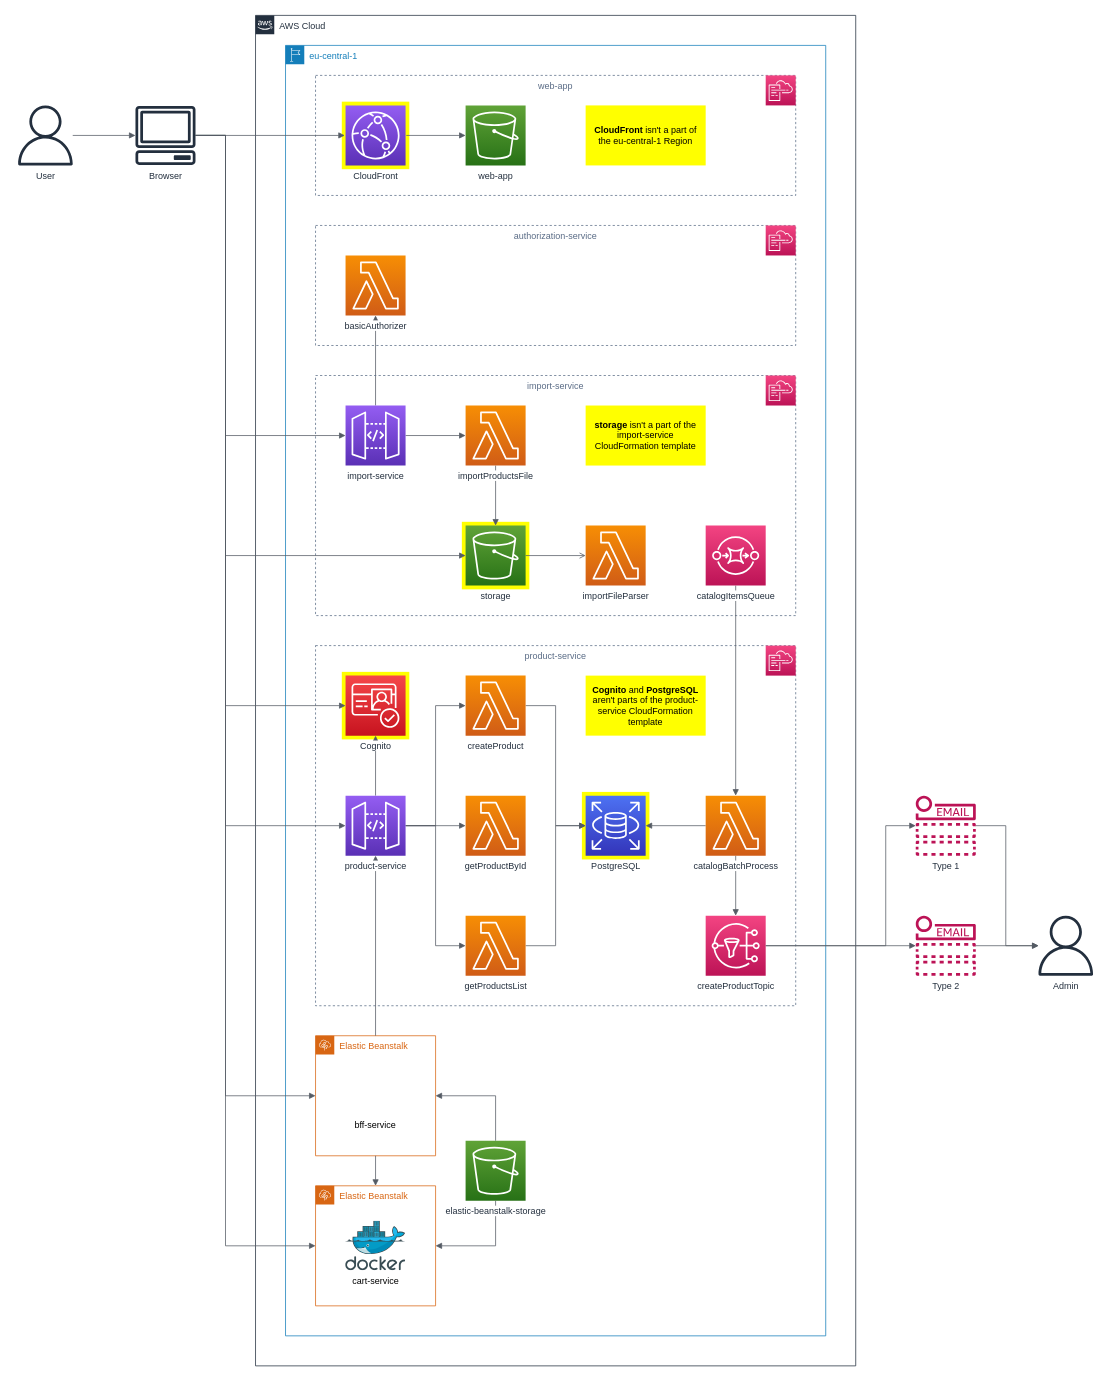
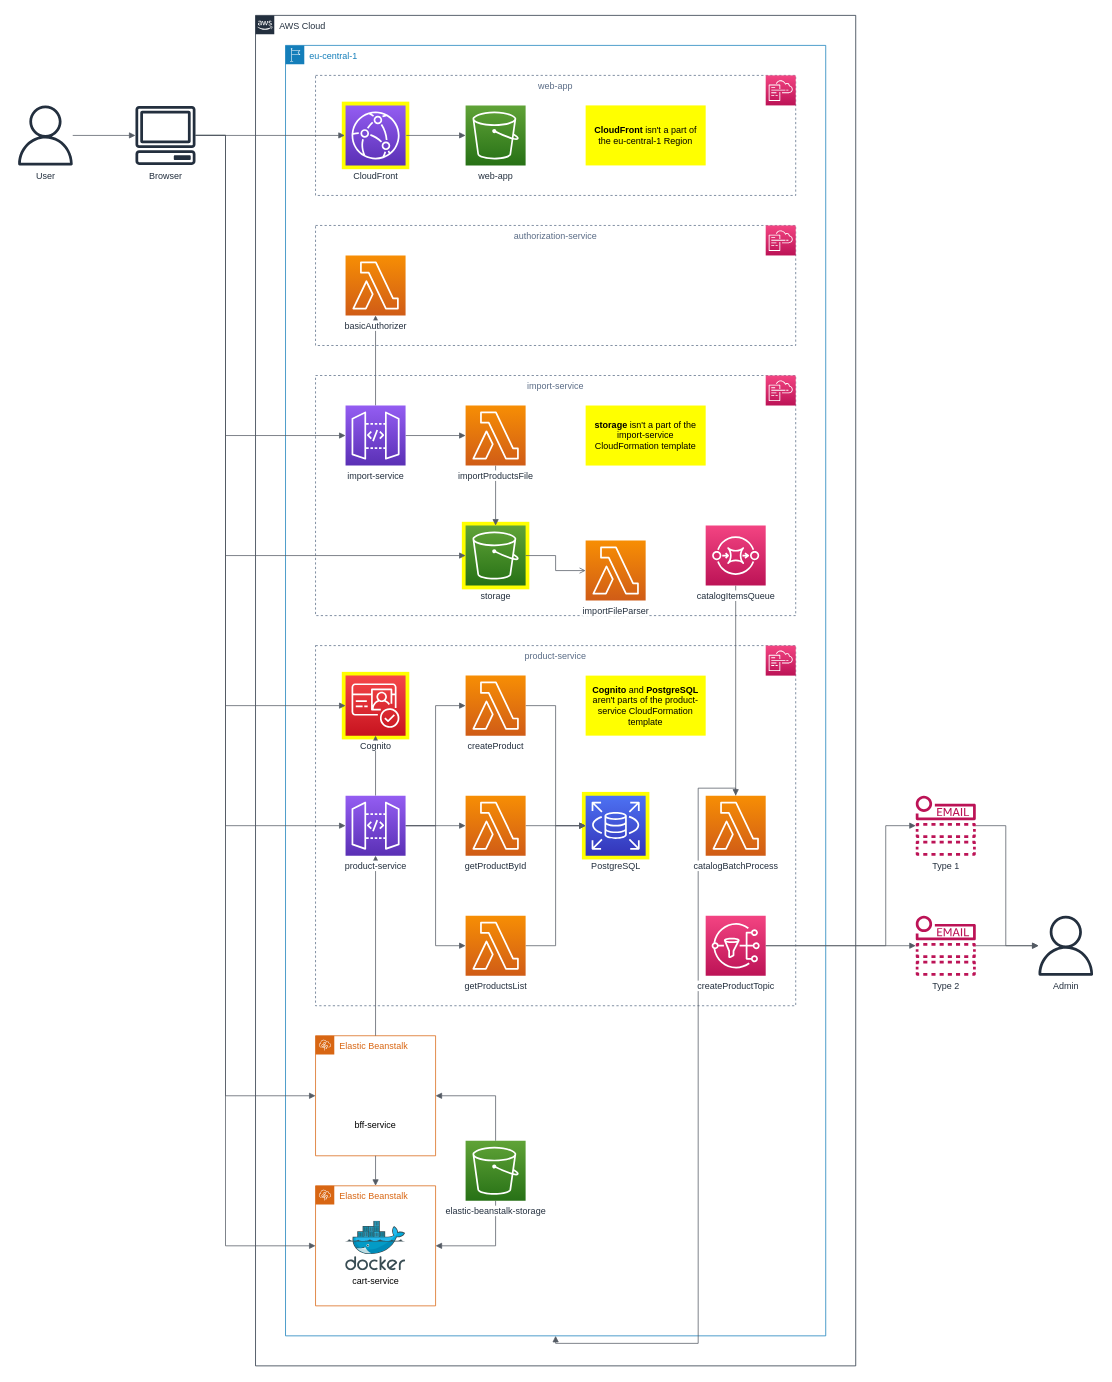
- <mxCell id="31" value="importFileParser" style="outlineConnect=0;fontColor=#232F3E;gradientColor=#F78E04;gradientDirection=north;fillColor=#D05C17;strokeColor=#ffffff;dashed=0;verticalLabelPosition=bottom;verticalAlign=top;align=center;html=1;fontSize=12;fontStyle=0;aspect=fixed;shape=mxgraph.aws4.resourceIcon;resIcon=mxgraph.aws4.lambda;labelBackgroundColor=#ffffff;" parent="1" vertex="1"><mxGeometry x="780" y="700" width="80" height="80" as="geometry" /></mxCell>
+ <mxCell id="31" value="importFileParser" style="outlineConnect=0;fontColor=#232F3E;gradientColor=#F78E04;gradientDirection=north;fillColor=#D05C17;strokeColor=#ffffff;dashed=0;verticalLabelPosition=bottom;verticalAlign=top;align=center;html=1;fontSize=12;fontStyle=0;aspect=fixed;shape=mxgraph.aws4.resourceIcon;resIcon=mxgraph.aws4.lambda;labelBackgroundColor=#ffffff;" parent="1" vertex="1"><mxGeometry x="780" y="720" width="80" height="80" as="geometry" /></mxCell>
+ <mxCell id="19" value="" style="edgeStyle=orthogonalEdgeStyle;html=1;endArrow=block;elbow=vertical;startArrow=none;endFill=1;strokeColor=#545B64;rounded=0;labelBackgroundColor=#ffffff;fontSize=12;" parent="1" source="36" target="39" edge="1"><mxGeometry width="100" relative="1" as="geometry"><mxPoint x="550" y="1110" as="sourcePoint" /><mxPoint x="630" y="1110" as="targetPoint" /></mxGeometry></mxCell>
- <mxCell id="22" value="" style="edgeStyle=orthogonalEdgeStyle;html=1;endArrow=block;elbow=vertical;startArrow=none;endFill=1;strokeColor=#545B64;rounded=0;labelBackgroundColor=#ffffff;fontSize=12;" parent="1" source="33" target="39" edge="1"><mxGeometry width="100" relative="1" as="geometry"><mxPoint x="900" y="1420" as="sourcePoint" /><mxPoint x="830" y="1150" as="targetPoint" /></mxGeometry></mxCell>
+ <mxCell id="22" value="" style="edgeStyle=orthogonalEdgeStyle;html=1;endArrow=block;elbow=vertical;startArrow=none;endFill=1;strokeColor=#545B64;rounded=0;labelBackgroundColor=#ffffff;fontSize=12;" parent="1" source="33" target="6" edge="1"><mxGeometry width="100" relative="1" as="geometry"><mxPoint x="900" y="1420" as="sourcePoint" /><mxPoint x="830" y="1150" as="targetPoint" /></mxGeometry></mxCell>
- <mxCell id="28" value="" style="edgeStyle=orthogonalEdgeStyle;html=1;endArrow=block;elbow=vertical;startArrow=none;endFill=1;strokeColor=#545B64;rounded=0;labelBackgroundColor=#ffffff;fontSize=12;" parent="1" source="33" target="43" edge="1"><mxGeometry width="100" relative="1" as="geometry"><mxPoint x="950" y="1110" as="sourcePoint" /><mxPoint x="870" y="1110" as="targetPoint" /></mxGeometry></mxCell>
